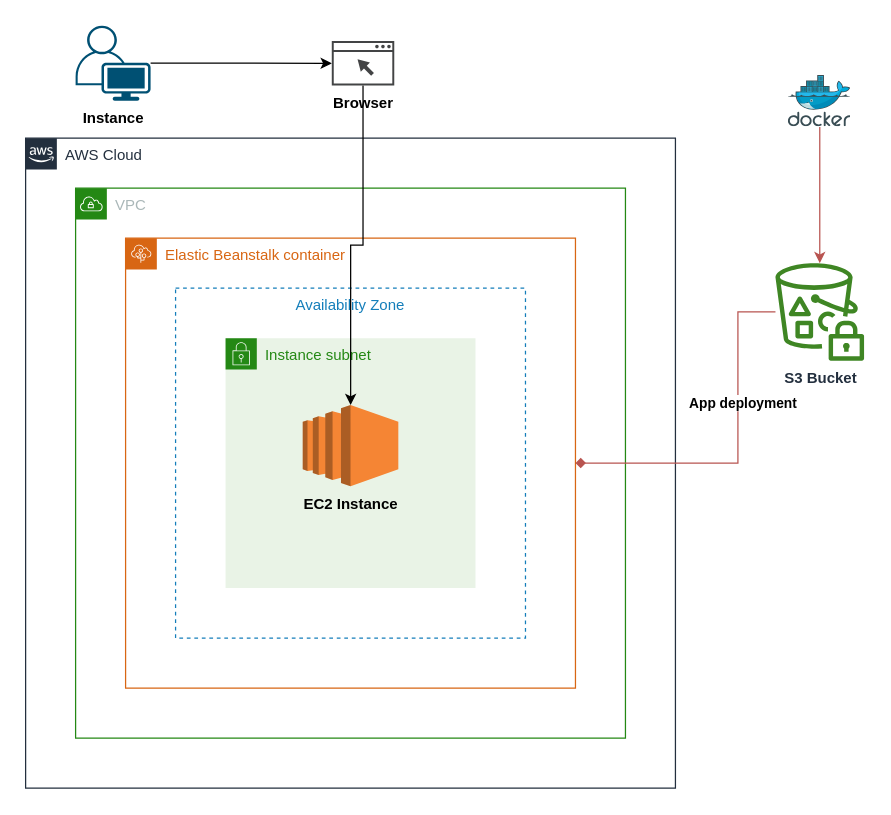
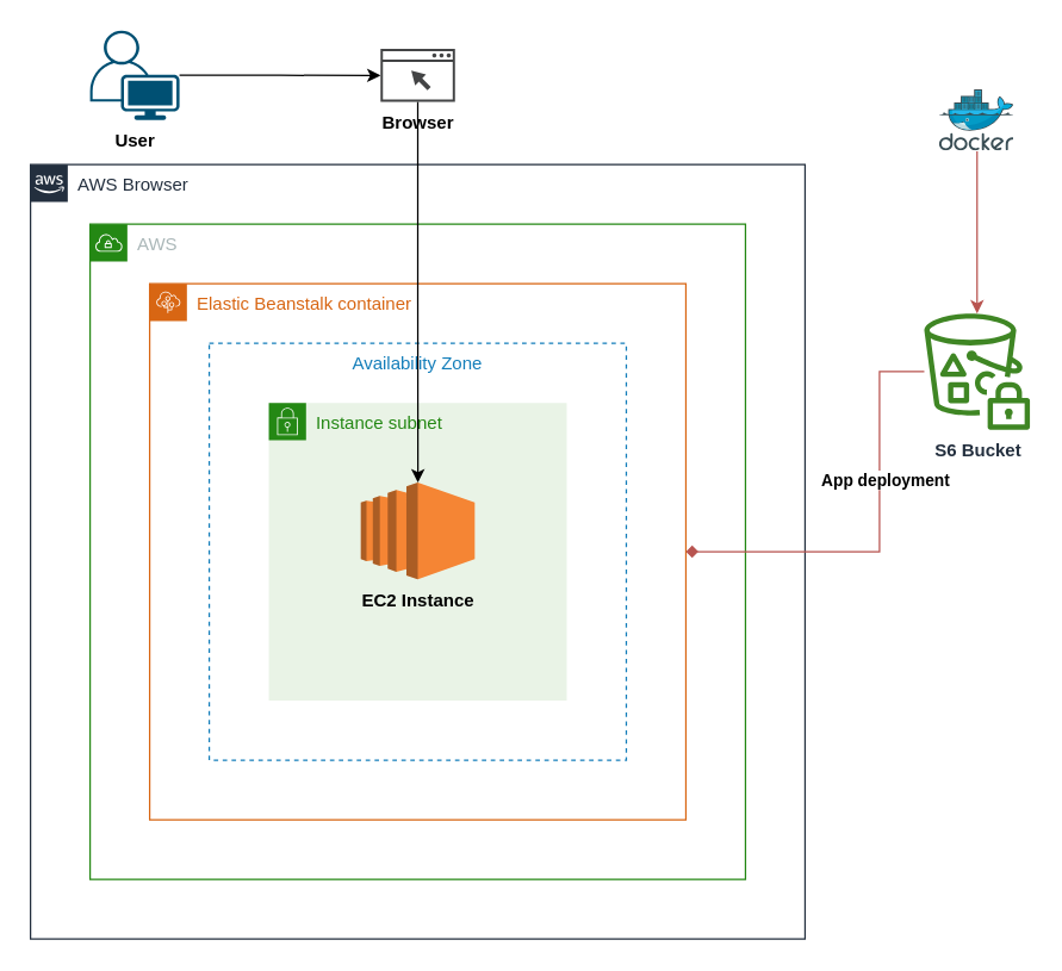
- <mxCell id="14" value="&lt;b&gt;Browser&lt;/b&gt;" style="sketch=0;pointerEvents=1;shadow=0;dashed=0;html=1;strokeColor=none;fillColor=#434445;aspect=fixed;labelPosition=center;verticalLabelPosition=bottom;verticalAlign=top;align=center;outlineConnect=0;shape=mxgraph.vvd.web_browser;" vertex="1" parent="1"><mxGeometry x="265" y="32.25" width="50" height="35.5" as="geometry" /></mxCell>
+ <mxCell id="14" value="&lt;b&gt;Browser&lt;/b&gt;" style="sketch=0;pointerEvents=1;shadow=0;dashed=0;html=1;strokeColor=none;fillColor=#434445;aspect=fixed;labelPosition=center;verticalLabelPosition=bottom;verticalAlign=top;align=center;outlineConnect=0;shape=mxgraph.vvd.web_browser;" vertex="1" parent="1"><mxGeometry x="255" y="32.25" width="50" height="35.5" as="geometry" /></mxCell>
- <mxCell id="9" value="&lt;b&gt;Instance&lt;/b&gt;" style="points=[[0.35,0,0],[0.98,0.51,0],[1,0.71,0],[0.67,1,0],[0,0.795,0],[0,0.65,0]];verticalLabelPosition=bottom;sketch=0;html=1;verticalAlign=top;aspect=fixed;align=center;pointerEvents=1;shape=mxgraph.cisco19.user;fillColor=#005073;strokeColor=none;" vertex="1" parent="1"><mxGeometry x="60" y="20" width="60" height="60" as="geometry" /></mxCell>
+ <mxCell id="9" value="&lt;b&gt;User&lt;/b&gt;" style="points=[[0.35,0,0],[0.98,0.51,0],[1,0.71,0],[0.67,1,0],[0,0.795,0],[0,0.65,0]];verticalLabelPosition=bottom;sketch=0;html=1;verticalAlign=top;aspect=fixed;align=center;pointerEvents=1;shape=mxgraph.cisco19.user;fillColor=#005073;strokeColor=none;" vertex="1" parent="1"><mxGeometry x="60" y="20" width="60" height="60" as="geometry" /></mxCell>
- <mxCell id="2" value="AWS Cloud" style="points=[[0,0],[0.25,0],[0.5,0],[0.75,0],[1,0],[1,0.25],[1,0.5],[1,0.75],[1,1],[0.75,1],[0.5,1],[0.25,1],[0,1],[0,0.75],[0,0.5],[0,0.25]];outlineConnect=0;gradientColor=none;html=1;whiteSpace=wrap;fontSize=12;fontStyle=0;container=1;pointerEvents=0;collapsible=0;recursiveResize=0;shape=mxgraph.aws4.group;grIcon=mxgraph.aws4.group_aws_cloud_alt;strokeColor=#232F3E;fillColor=none;verticalAlign=top;align=left;spacingLeft=30;fontColor=#232F3E;dashed=0;" vertex="1" parent="1"><mxGeometry x="20" y="110" width="520" height="520" as="geometry" /></mxCell>
+ <mxCell id="2" value="AWS Browser" style="points=[[0,0],[0.25,0],[0.5,0],[0.75,0],[1,0],[1,0.25],[1,0.5],[1,0.75],[1,1],[0.75,1],[0.5,1],[0.25,1],[0,1],[0,0.75],[0,0.5],[0,0.25]];outlineConnect=0;gradientColor=none;html=1;whiteSpace=wrap;fontSize=12;fontStyle=0;container=1;pointerEvents=0;collapsible=0;recursiveResize=0;shape=mxgraph.aws4.group;grIcon=mxgraph.aws4.group_aws_cloud_alt;strokeColor=#232F3E;fillColor=none;verticalAlign=top;align=left;spacingLeft=30;fontColor=#232F3E;dashed=0;" vertex="1" parent="1"><mxGeometry x="20" y="110" width="520" height="520" as="geometry" /></mxCell>
- <mxCell id="3" value="VPC" style="points=[[0,0],[0.25,0],[0.5,0],[0.75,0],[1,0],[1,0.25],[1,0.5],[1,0.75],[1,1],[0.75,1],[0.5,1],[0.25,1],[0,1],[0,0.75],[0,0.5],[0,0.25]];outlineConnect=0;gradientColor=none;html=1;whiteSpace=wrap;fontSize=12;fontStyle=0;container=1;pointerEvents=0;collapsible=0;recursiveResize=0;shape=mxgraph.aws4.group;grIcon=mxgraph.aws4.group_vpc;strokeColor=#248814;fillColor=none;verticalAlign=top;align=left;spacingLeft=30;fontColor=#AAB7B8;dashed=0;" vertex="1" parent="2"><mxGeometry x="40" y="40" width="440" height="440" as="geometry" /></mxCell>
+ <mxCell id="3" value="AWS" style="points=[[0,0],[0.25,0],[0.5,0],[0.75,0],[1,0],[1,0.25],[1,0.5],[1,0.75],[1,1],[0.75,1],[0.5,1],[0.25,1],[0,1],[0,0.75],[0,0.5],[0,0.25]];outlineConnect=0;gradientColor=none;html=1;whiteSpace=wrap;fontSize=12;fontStyle=0;container=1;pointerEvents=0;collapsible=0;recursiveResize=0;shape=mxgraph.aws4.group;grIcon=mxgraph.aws4.group_vpc;strokeColor=#248814;fillColor=none;verticalAlign=top;align=left;spacingLeft=30;fontColor=#AAB7B8;dashed=0;" vertex="1" parent="2"><mxGeometry x="40" y="40" width="440" height="440" as="geometry" /></mxCell>
- <mxCell id="12" value="&lt;b&gt;S3 Bucket&lt;/b&gt;" style="sketch=0;outlineConnect=0;fontColor=#232F3E;gradientColor=none;fillColor=#3F8624;strokeColor=none;dashed=0;verticalLabelPosition=bottom;verticalAlign=top;align=center;html=1;fontSize=12;fontStyle=0;aspect=fixed;pointerEvents=1;shape=mxgraph.aws4.s3_object_lock;" vertex="1" parent="1"><mxGeometry x="620" y="210" width="71" height="78" as="geometry" /></mxCell>
+ <mxCell id="12" value="&lt;b&gt;S6 Bucket&lt;/b&gt;" style="sketch=0;outlineConnect=0;fontColor=#232F3E;gradientColor=none;fillColor=#3F8624;strokeColor=none;dashed=0;verticalLabelPosition=bottom;verticalAlign=top;align=center;html=1;fontSize=12;fontStyle=0;aspect=fixed;pointerEvents=1;shape=mxgraph.aws4.s3_object_lock;" vertex="1" parent="1"><mxGeometry x="620" y="210" width="71" height="78" as="geometry" /></mxCell>
